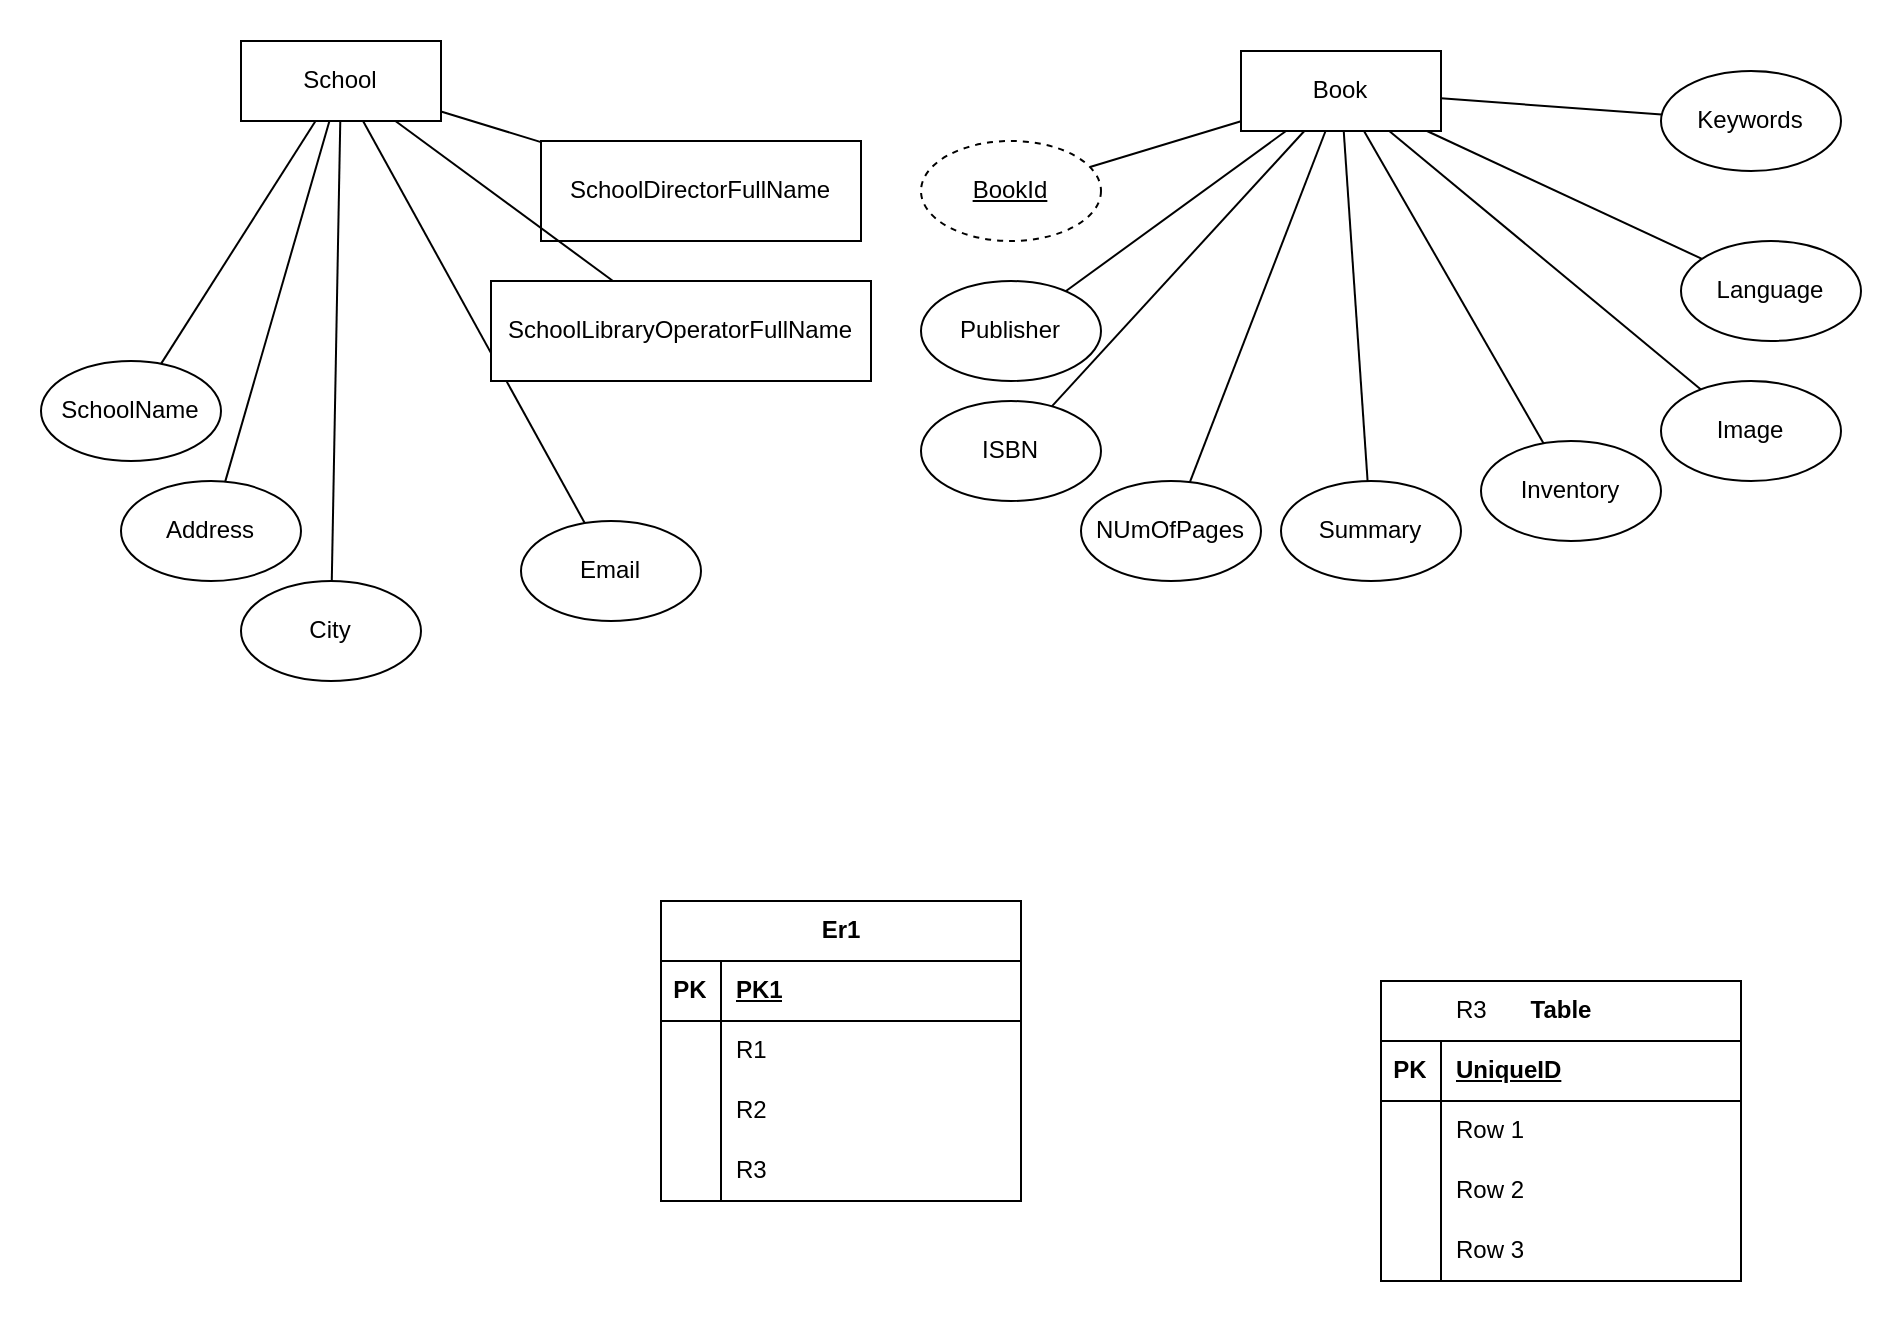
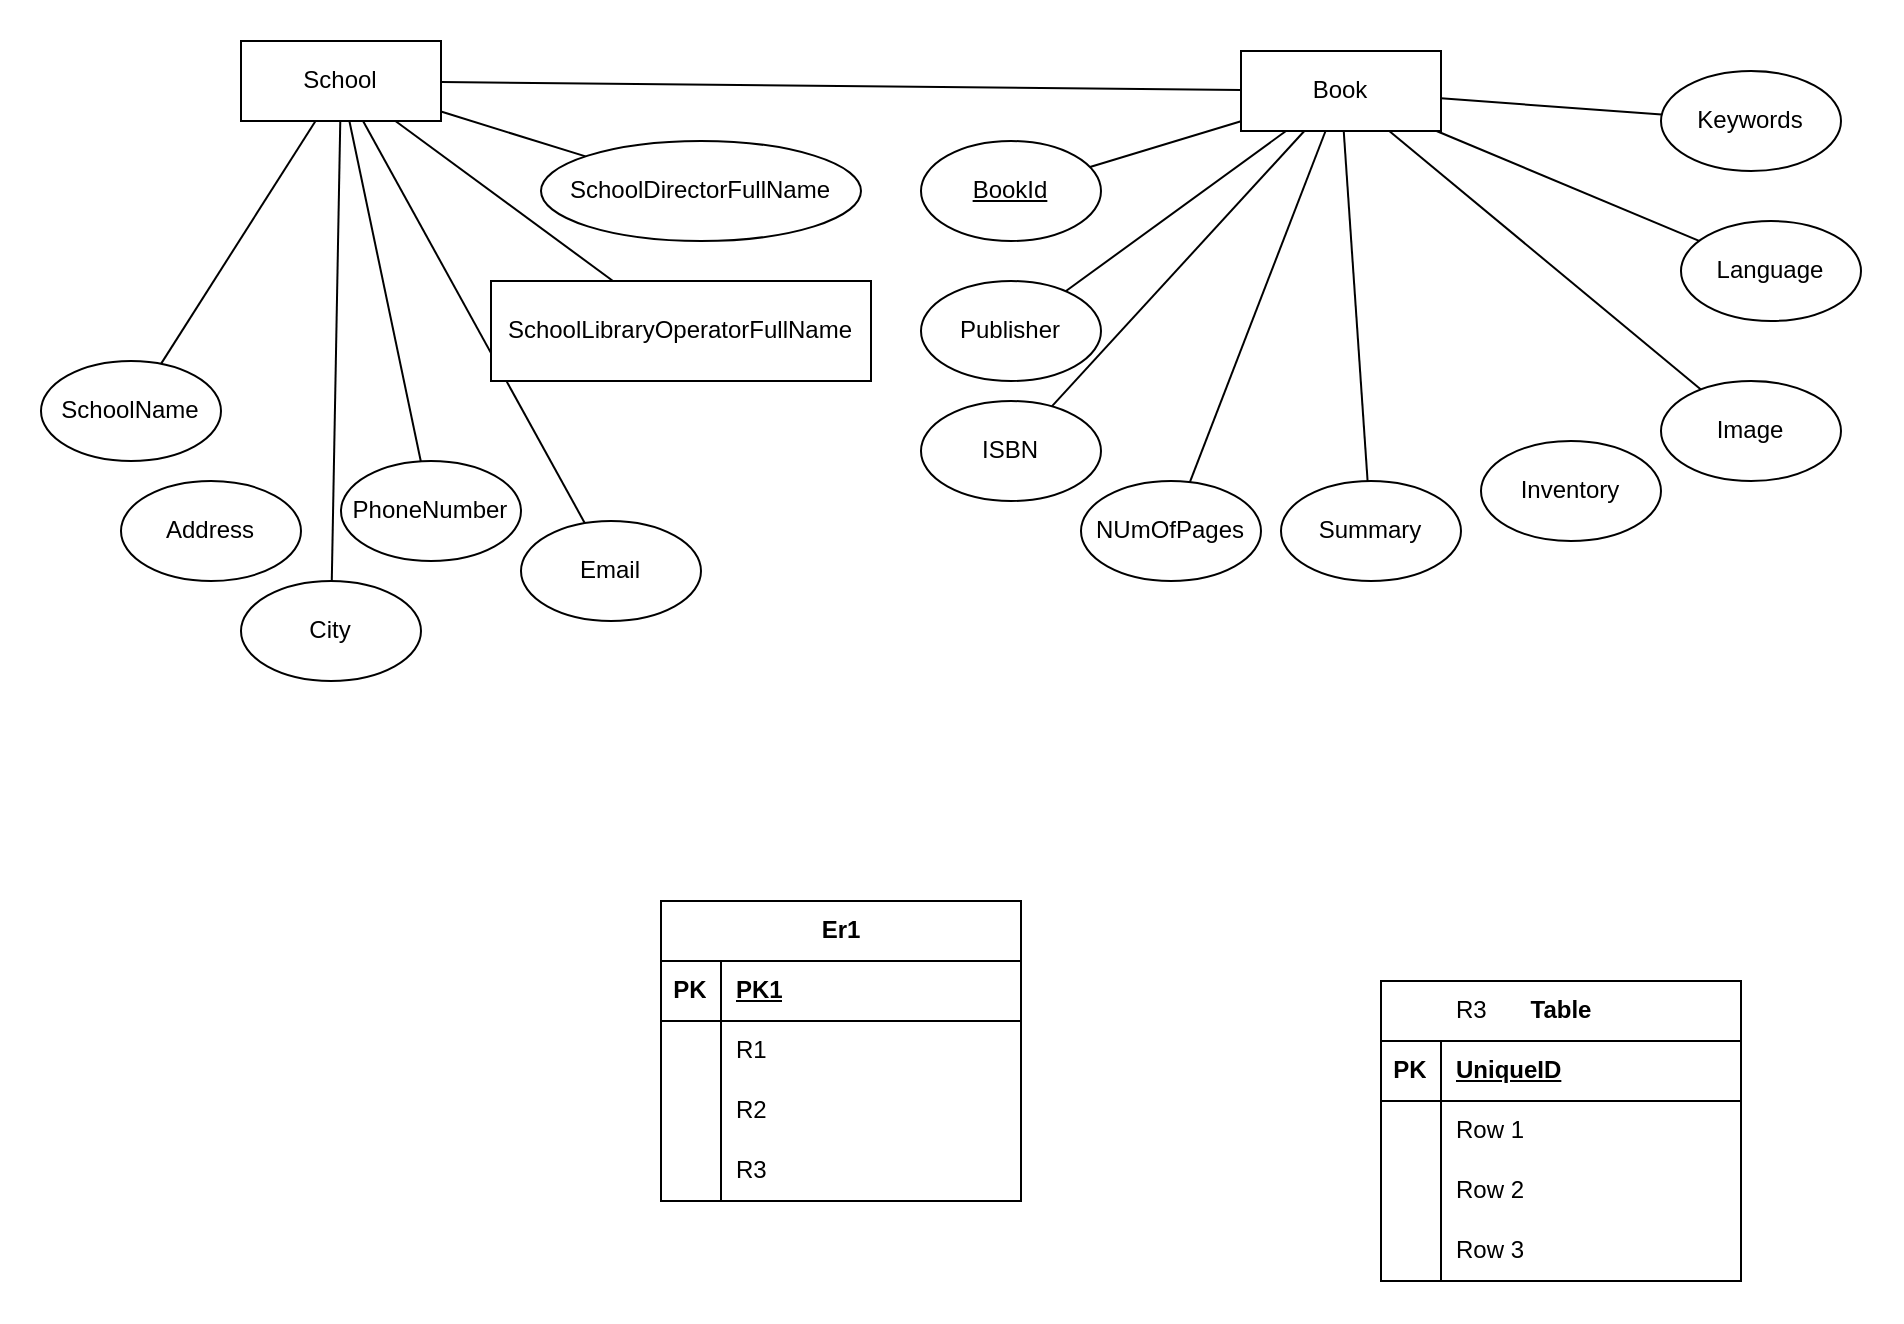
- <mxCell id="14" value="SchoolDirectorFullName" style="whiteSpace=wrap;html=1;rounded=0;" parent="1" vertex="1"><mxGeometry x="270" y="70" width="160" height="50" as="geometry" /></mxCell>
+ <mxCell id="14" value="SchoolDirectorFullName" style="ellipse;whiteSpace=wrap;html=1;" parent="1" vertex="1"><mxGeometry x="270" y="70" width="160" height="50" as="geometry" /></mxCell>
- <mxCell id="27" value="&lt;u&gt;BookId&lt;/u&gt;" style="ellipse;whiteSpace=wrap;html=1;dashed=1;" parent="1" vertex="1"><mxGeometry x="460" y="70" width="90" height="50" as="geometry" /></mxCell>
+ <mxCell id="27" value="&lt;u&gt;BookId&lt;/u&gt;" style="ellipse;whiteSpace=wrap;html=1;" parent="1" vertex="1"><mxGeometry x="460" y="70" width="90" height="50" as="geometry" /></mxCell>
- <mxCell id="20" style="rounded=0;orthogonalLoop=1;jettySize=auto;html=1;endArrow=none;endFill=0;" parent="1" source="26" target="32" edge="1"><mxGeometry relative="1" as="geometry" /></mxCell>
+ <mxCell id="20" style="rounded=0;orthogonalLoop=1;jettySize=auto;html=1;endArrow=none;endFill=0;" parent="1" source="26" target="3" edge="1"><mxGeometry relative="1" as="geometry" /></mxCell>
- <mxCell id="34" value="Language" style="ellipse;whiteSpace=wrap;html=1;" parent="1" vertex="1"><mxGeometry x="840" y="120" width="90" height="50" as="geometry" /></mxCell>
+ <mxCell id="34" value="Language" style="ellipse;whiteSpace=wrap;html=1;" parent="1" vertex="1"><mxGeometry x="840" y="110" width="90" height="50" as="geometry" /></mxCell>
+ <mxCell id="9" style="rounded=0;orthogonalLoop=1;jettySize=auto;html=1;endArrow=none;endFill=0;" parent="1" source="10" target="3" edge="1"><mxGeometry relative="1" as="geometry" /></mxCell>
- <mxCell id="5" style="rounded=0;orthogonalLoop=1;jettySize=auto;html=1;endArrow=none;endFill=0;" parent="1" source="6" target="3" edge="1"><mxGeometry relative="1" as="geometry" /></mxCell>
+ <mxCell id="10" value="PhoneNumber" style="ellipse;whiteSpace=wrap;html=1;strokeColor=default;" parent="1" vertex="1"><mxGeometry x="170" y="230" width="90" height="50" as="geometry" /></mxCell>
